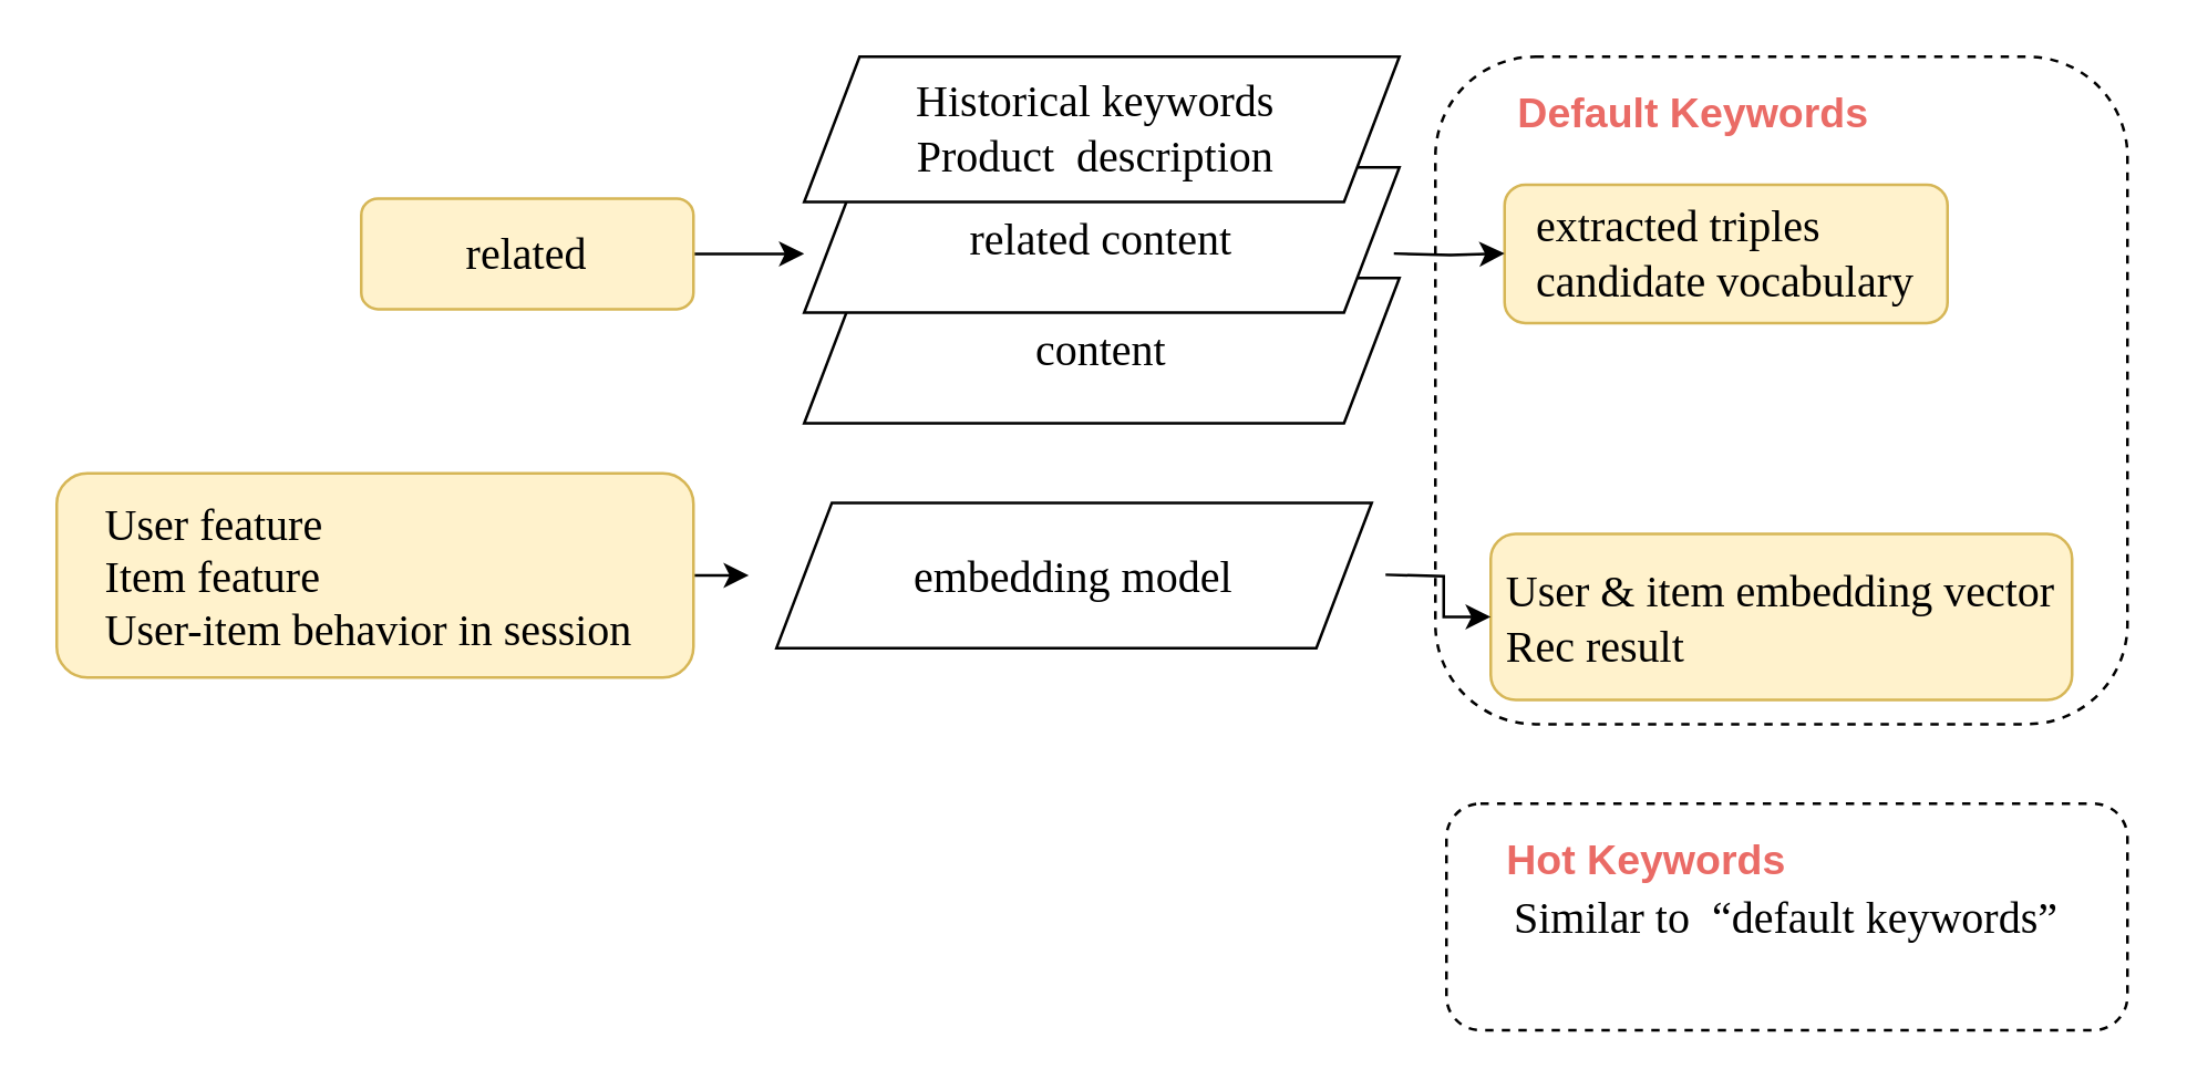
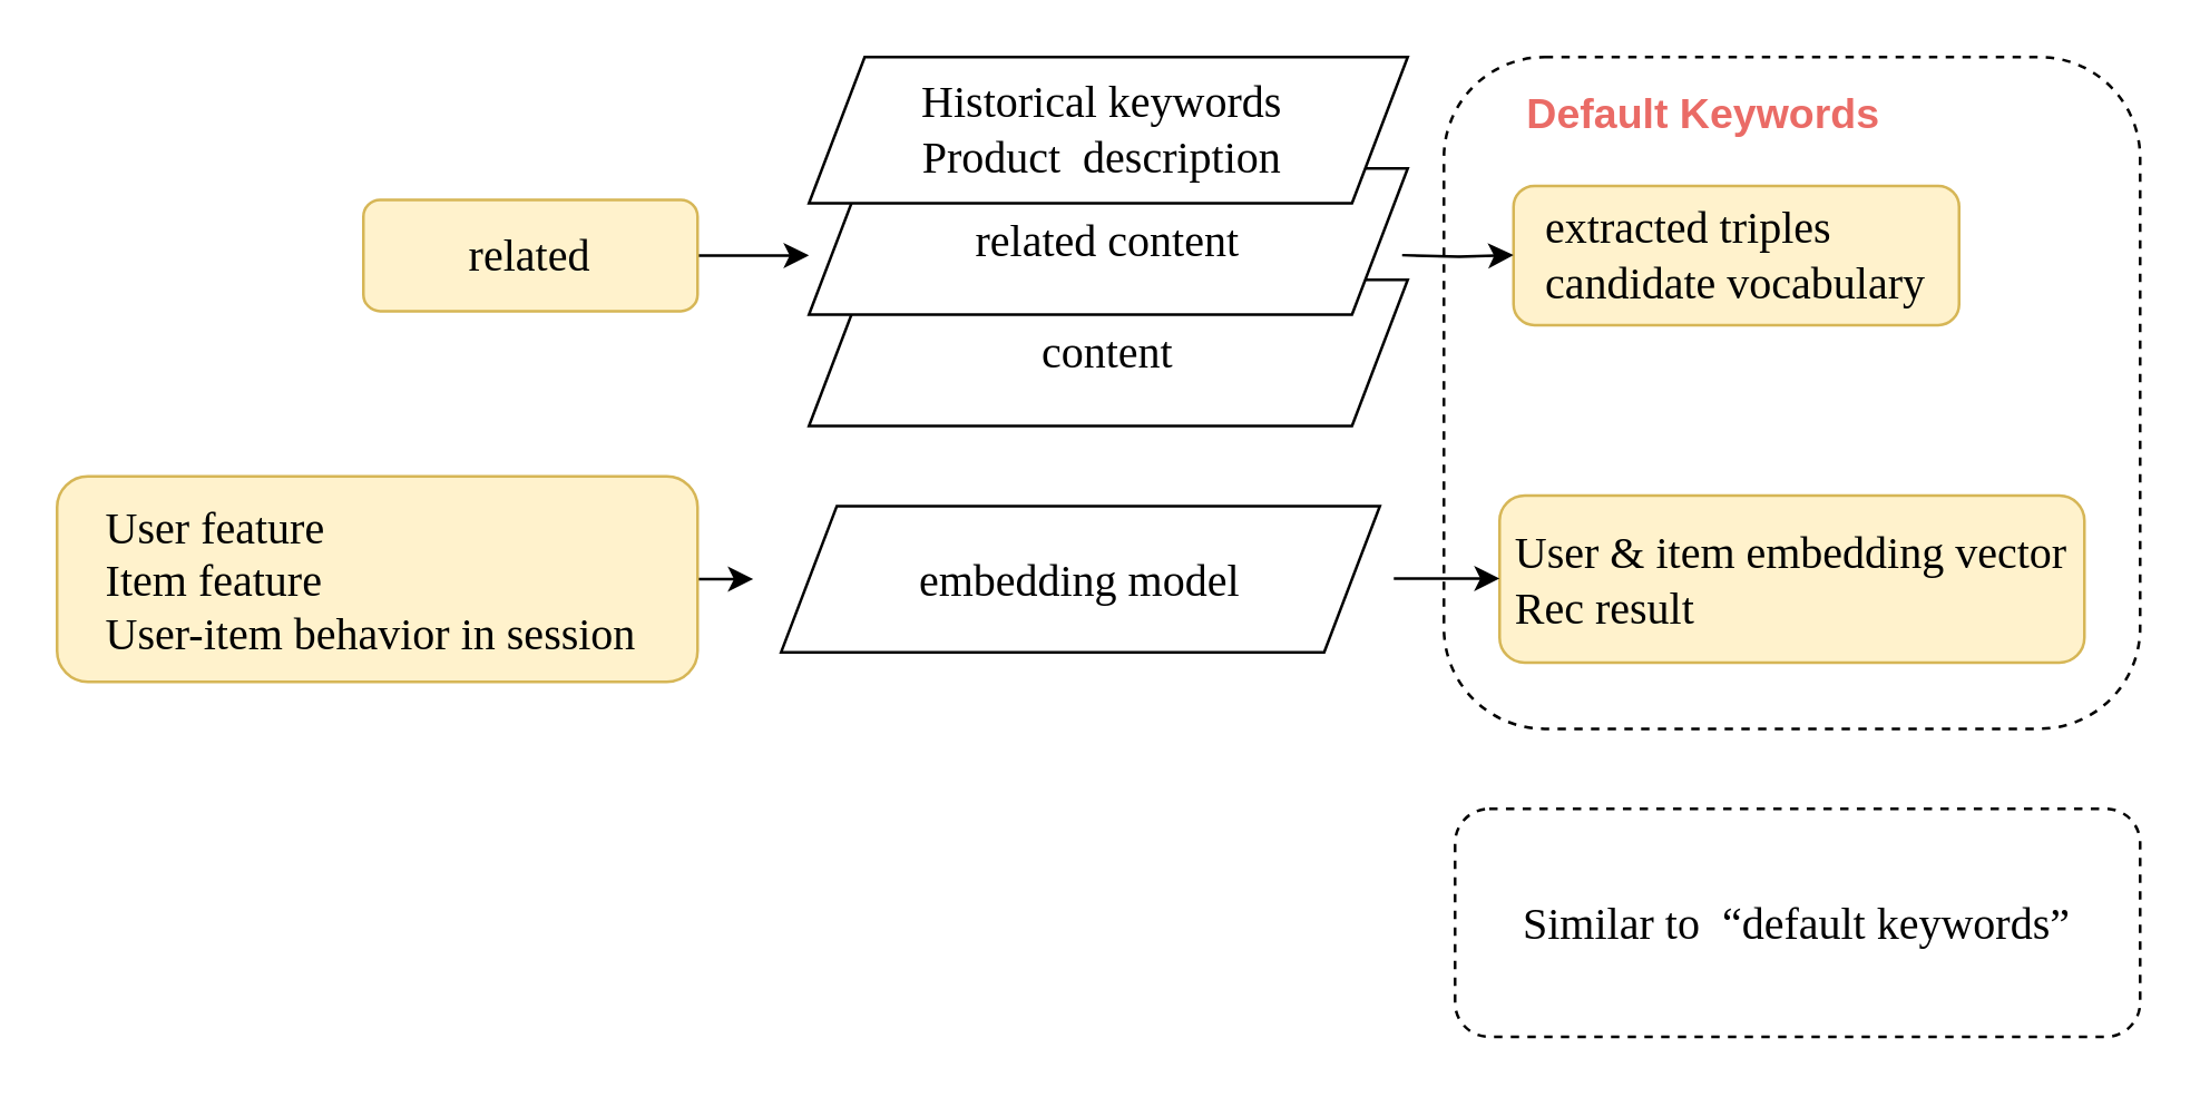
- <mxCell id="5" value="&lt;p style=&quot;margin-top: 0pt ; margin-bottom: 0pt ; margin-left: 0in ; text-align: left ; direction: ltr ; unicode-bidi: embed ; word-break: normal&quot;&gt;&lt;span style=&quot;font-size: 12pt ; font-family: &amp;#34;calibri&amp;#34;&quot;&gt;User &amp;amp; item embedding vector&lt;/span&gt;&lt;/p&gt;&lt;p style=&quot;margin-top: 0pt ; margin-bottom: 0pt ; margin-left: 0in ; text-align: left ; direction: ltr ; unicode-bidi: embed ; word-break: normal&quot;&gt;&lt;span style=&quot;font-size: 12pt ; font-family: &amp;#34;calibri&amp;#34;&quot;&gt;Rec result&lt;/span&gt;&lt;/p&gt;" style="rounded=1;whiteSpace=wrap;html=1;fontSize=12;glass=0;strokeWidth=1;shadow=0;fillColor=#fff2cc;strokeColor=#d6b656;" parent="1" vertex="1"><mxGeometry x="538" y="192.5" width="210" height="60" as="geometry" /></mxCell>
+ <mxCell id="5" value="&lt;p style=&quot;margin-top: 0pt ; margin-bottom: 0pt ; margin-left: 0in ; text-align: left ; direction: ltr ; unicode-bidi: embed ; word-break: normal&quot;&gt;&lt;span style=&quot;font-size: 12pt ; font-family: &amp;#34;calibri&amp;#34;&quot;&gt;User &amp;amp; item embedding vector&lt;/span&gt;&lt;/p&gt;&lt;p style=&quot;margin-top: 0pt ; margin-bottom: 0pt ; margin-left: 0in ; text-align: left ; direction: ltr ; unicode-bidi: embed ; word-break: normal&quot;&gt;&lt;span style=&quot;font-size: 12pt ; font-family: &amp;#34;calibri&amp;#34;&quot;&gt;Rec result&lt;/span&gt;&lt;/p&gt;" style="rounded=1;whiteSpace=wrap;html=1;fontSize=12;glass=0;strokeWidth=1;shadow=0;fillColor=#fff2cc;strokeColor=#d6b656;" parent="1" vertex="1"><mxGeometry x="538" y="177.5" width="210" height="60" as="geometry" /></mxCell>
- <mxCell id="17" value="Hot Keywords" style="text;html=1;strokeColor=none;fillColor=none;align=center;verticalAlign=middle;whiteSpace=wrap;rounded=0;fontStyle=1;fontColor=#EA6B66;fontSize=15;" vertex="1" parent="1"><mxGeometry x="532" y="300" width="125" height="20" as="geometry" /></mxCell>
